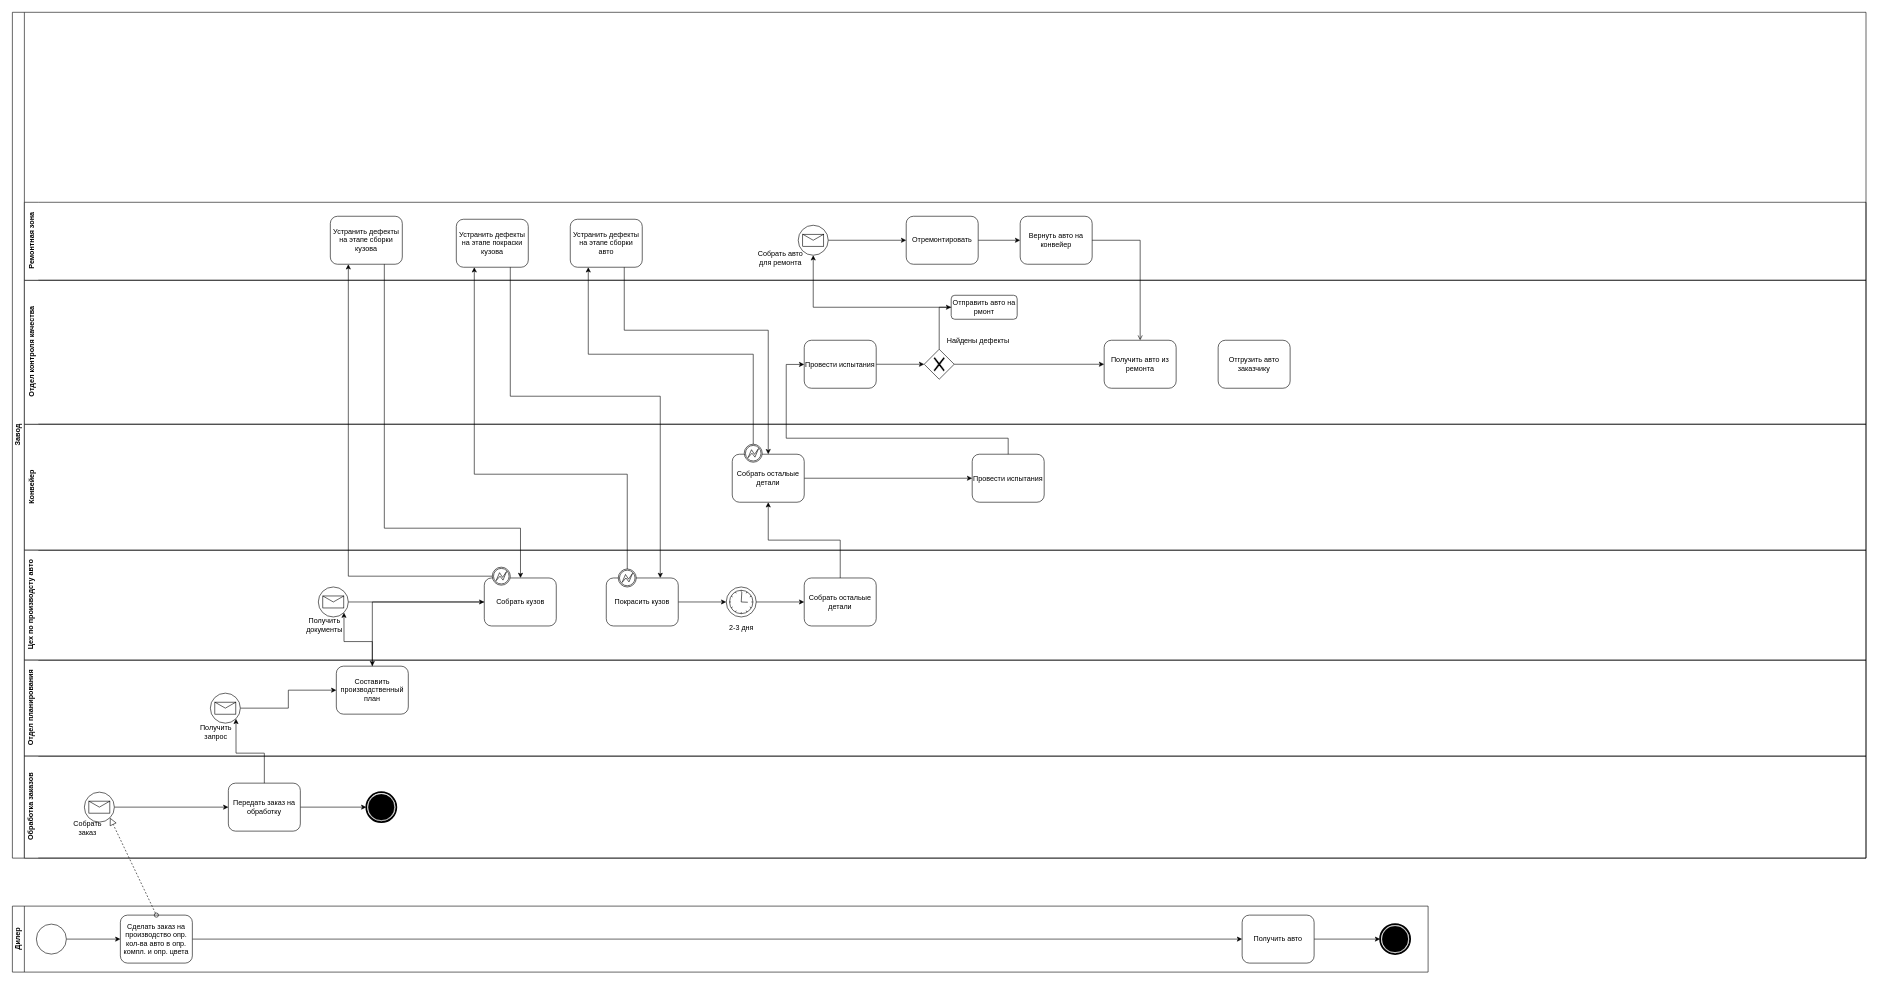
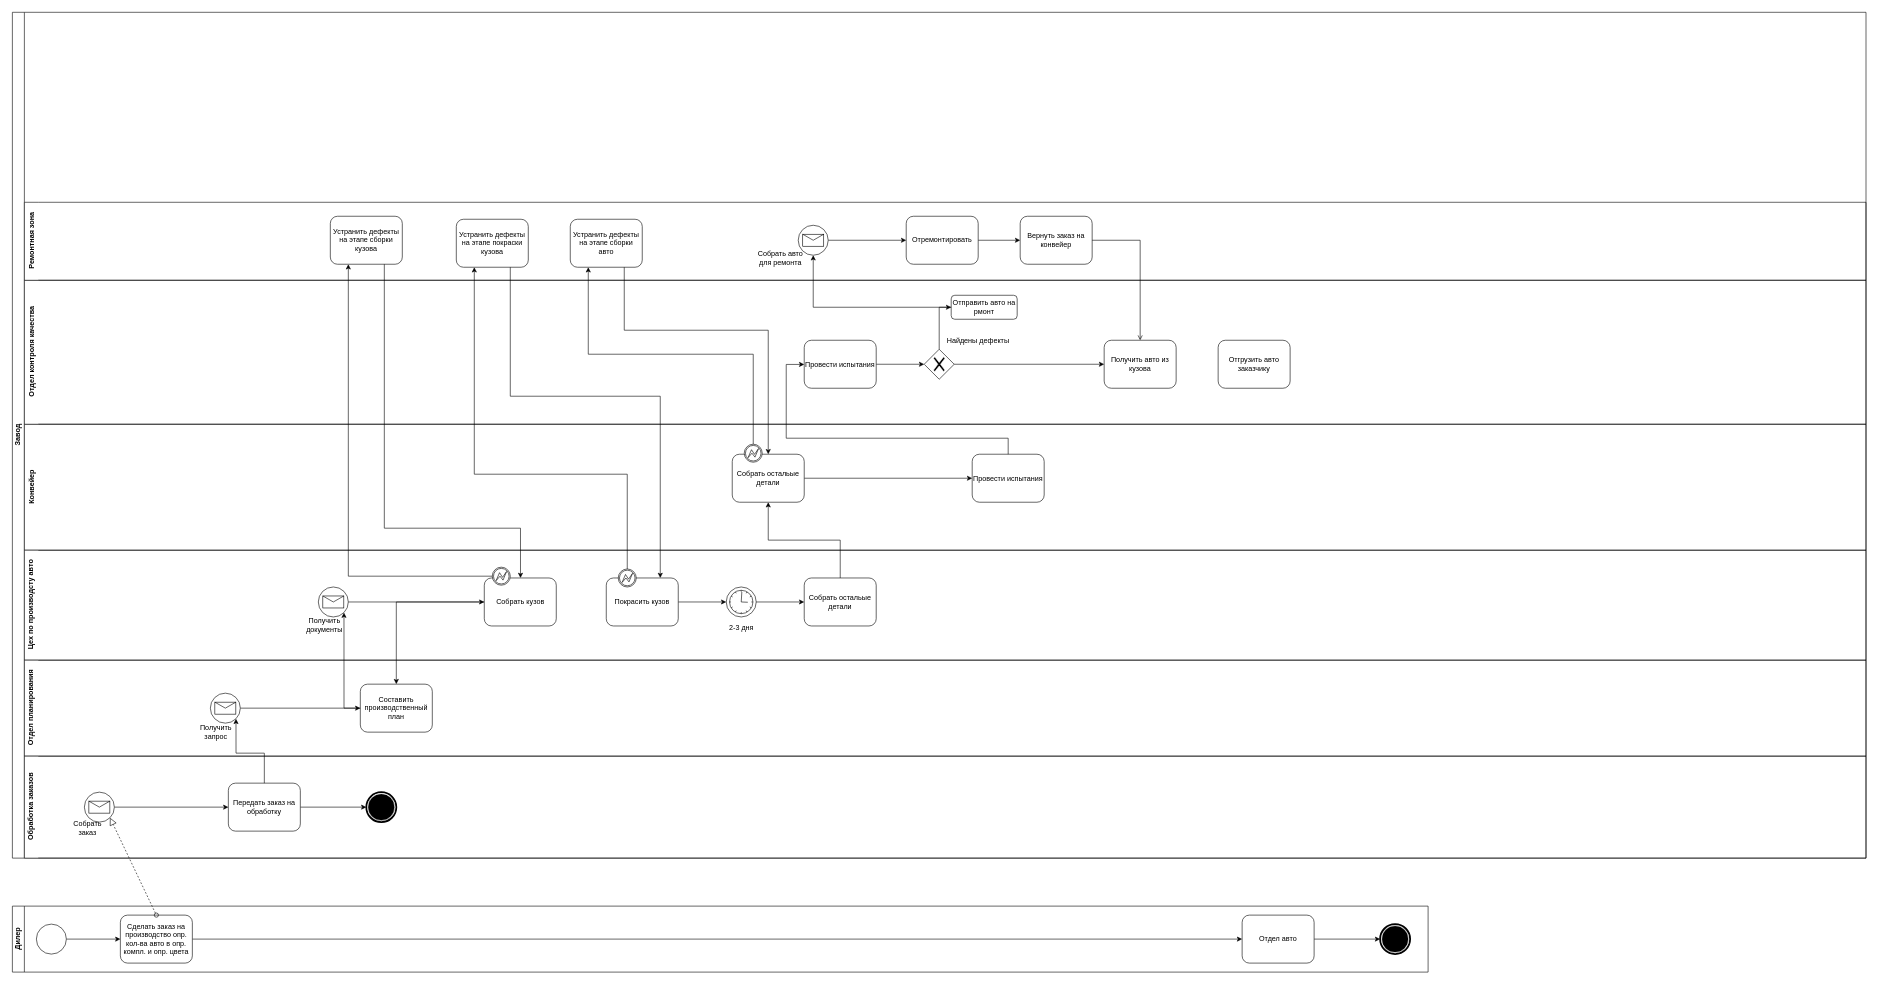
- <mxCell id="55" value="Вернуть авто на конвейер" style="shape=ext;rounded=1;html=1;whiteSpace=wrap;" parent="52" vertex="1"><mxGeometry x="1660" y="23.29" width="120" height="80" as="geometry" /></mxCell>
+ <mxCell id="55" value="Вернуть заказ на конвейер" style="shape=ext;rounded=1;html=1;whiteSpace=wrap;" parent="52" vertex="1"><mxGeometry x="1660" y="23.29" width="120" height="80" as="geometry" /></mxCell>
- <mxCell id="50" value="Получить авто из ремонта" style="shape=ext;rounded=1;html=1;whiteSpace=wrap;" parent="39" vertex="1"><mxGeometry x="1800" y="100" width="120" height="80" as="geometry" /></mxCell>
+ <mxCell id="50" value="Получить авто из кузова" style="shape=ext;rounded=1;html=1;whiteSpace=wrap;" parent="39" vertex="1"><mxGeometry x="1800" y="100" width="120" height="80" as="geometry" /></mxCell>
- <mxCell id="34" value="Составить производственный план" style="shape=ext;rounded=1;html=1;whiteSpace=wrap;" parent="33" vertex="1"><mxGeometry x="520" y="10" width="120" height="80" as="geometry" /></mxCell>
+ <mxCell id="34" value="Составить производственный план" style="shape=ext;rounded=1;html=1;whiteSpace=wrap;" parent="33" vertex="1"><mxGeometry x="560" y="40" width="120" height="80" as="geometry" /></mxCell>
- <mxCell id="8" value="Получить авто" style="shape=ext;rounded=1;html=1;whiteSpace=wrap;" parent="2" vertex="1"><mxGeometry x="2050" y="15" width="120" height="80" as="geometry" /></mxCell>
+ <mxCell id="8" value="Отдел авто" style="shape=ext;rounded=1;html=1;whiteSpace=wrap;" parent="2" vertex="1"><mxGeometry x="2050" y="15" width="120" height="80" as="geometry" /></mxCell>
